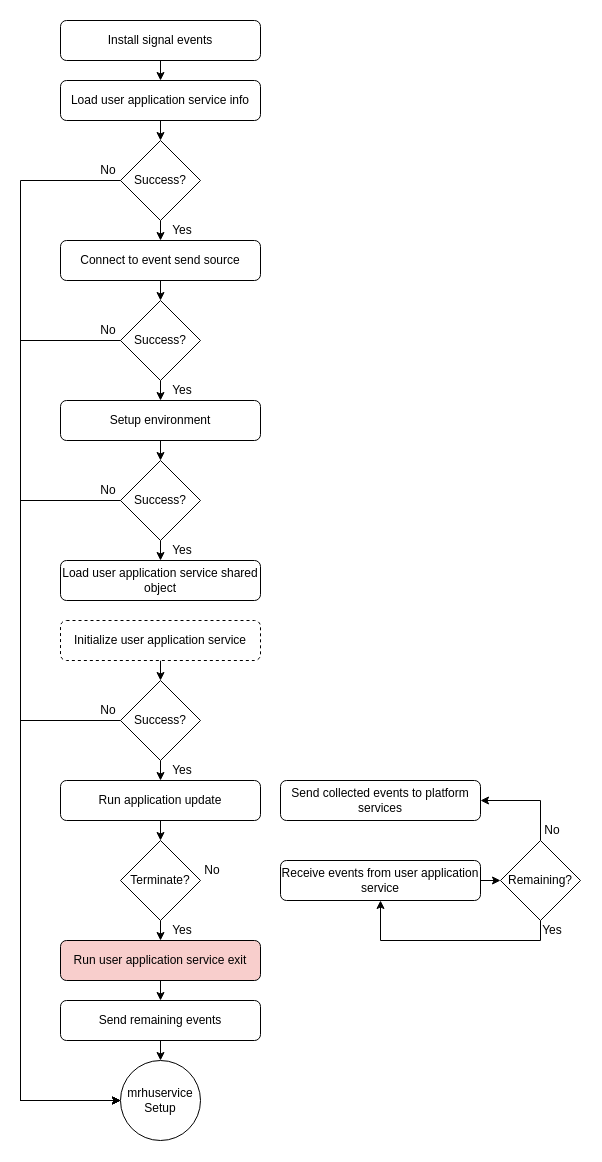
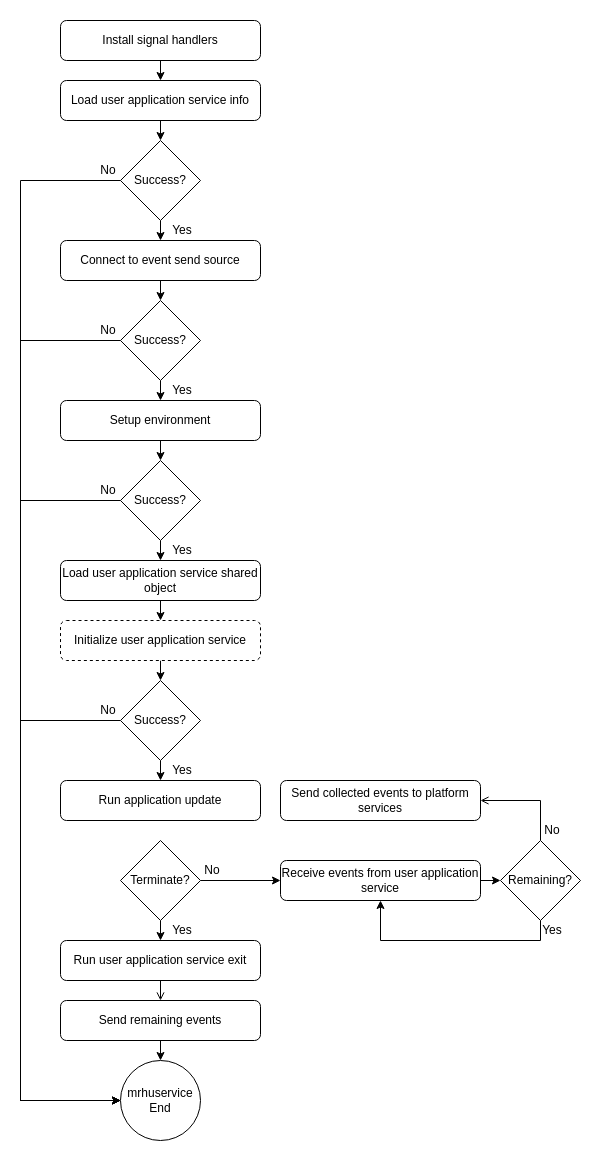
- <mxCell id="3" value="Install signal events" style="rounded=1;whiteSpace=wrap;html=1;" parent="1" vertex="1"><mxGeometry x="60" y="20" width="200" height="40" as="geometry" /></mxCell>
+ <mxCell id="3" value="Install signal handlers" style="rounded=1;whiteSpace=wrap;html=1;" parent="1" vertex="1"><mxGeometry x="60" y="20" width="200" height="40" as="geometry" /></mxCell>
+ <mxCell id="52" style="edgeStyle=orthogonalEdgeStyle;rounded=0;orthogonalLoop=1;jettySize=auto;html=1;exitX=0.5;exitY=1;exitDx=0;exitDy=0;entryX=0.5;entryY=0;entryDx=0;entryDy=0;" parent="1" source="53" target="17" edge="1"><mxGeometry relative="1" as="geometry" /></mxCell>
- <mxCell id="44" style="edgeStyle=orthogonalEdgeStyle;rounded=0;orthogonalLoop=1;jettySize=auto;html=1;exitX=0.5;exitY=0;exitDx=0;exitDy=0;entryX=1;entryY=0.5;entryDx=0;entryDy=0;" edge="1" parent="1" source="45" target="49"><mxGeometry relative="1" as="geometry" /></mxCell>
+ <mxCell id="44" style="edgeStyle=orthogonalEdgeStyle;rounded=0;orthogonalLoop=1;jettySize=auto;html=1;exitX=0.5;exitY=0;exitDx=0;exitDy=0;entryX=1;entryY=0.5;entryDx=0;entryDy=0;endArrow=open;" edge="1" parent="1" source="45" target="49"><mxGeometry relative="1" as="geometry" /></mxCell>
- <mxCell id="24" style="edgeStyle=orthogonalEdgeStyle;rounded=0;orthogonalLoop=1;jettySize=auto;html=1;exitX=0.5;exitY=1;exitDx=0;exitDy=0;entryX=0.5;entryY=0;entryDx=0;entryDy=0;" parent="1" source="25" target="23" edge="1"><mxGeometry relative="1" as="geometry" /></mxCell>
+ <mxCell id="22" style="edgeStyle=orthogonalEdgeStyle;rounded=0;orthogonalLoop=1;jettySize=auto;html=1;exitX=1;exitY=0.5;exitDx=0;exitDy=0;entryX=0;entryY=0.5;entryDx=0;entryDy=0;" edge="1" parent="1" source="23" target="51"><mxGeometry relative="1" as="geometry" /></mxCell>
- <mxCell id="27" value="Run user application service exit" style="rounded=1;whiteSpace=wrap;html=1;fillColor=#f8cecc;" parent="1" vertex="1"><mxGeometry x="60" y="940" width="200" height="40" as="geometry" /></mxCell>
+ <mxCell id="27" value="Run user application service exit" style="rounded=1;whiteSpace=wrap;html=1;" parent="1" vertex="1"><mxGeometry x="60" y="940" width="200" height="40" as="geometry" /></mxCell>
- <mxCell id="26" style="edgeStyle=orthogonalEdgeStyle;rounded=0;orthogonalLoop=1;jettySize=auto;html=1;exitX=0.5;exitY=1;exitDx=0;exitDy=0;entryX=0.5;entryY=0;entryDx=0;entryDy=0;" parent="1" source="27" target="29" edge="1"><mxGeometry relative="1" as="geometry" /></mxCell>
+ <mxCell id="26" style="edgeStyle=orthogonalEdgeStyle;rounded=0;orthogonalLoop=1;jettySize=auto;html=1;exitX=0.5;exitY=1;exitDx=0;exitDy=0;entryX=0.5;entryY=0;entryDx=0;entryDy=0;endArrow=open;" parent="1" source="27" target="29" edge="1"><mxGeometry relative="1" as="geometry" /></mxCell>
- <mxCell id="30" value="mrhuservice Setup" style="ellipse;whiteSpace=wrap;html=1;aspect=fixed;" parent="1" vertex="1"><mxGeometry x="120" y="1060" width="80" height="80" as="geometry" /></mxCell>
+ <mxCell id="30" value="mrhuservice End" style="ellipse;whiteSpace=wrap;html=1;aspect=fixed;" parent="1" vertex="1"><mxGeometry x="120" y="1060" width="80" height="80" as="geometry" /></mxCell>
